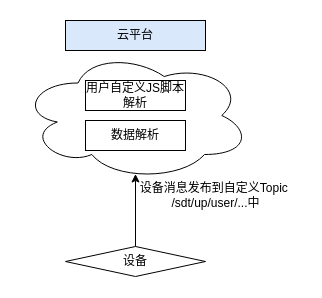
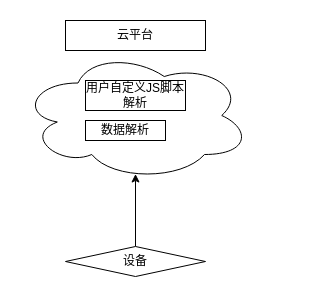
- <mxCell id="2" value="云平台" style="rounded=0;whiteSpace=wrap;html=1;fillColor=#dae8fc;" vertex="1" parent="1"><mxGeometry x="65" y="20" width="140" height="30" as="geometry" /></mxCell>
+ <mxCell id="2" value="云平台" style="rounded=0;whiteSpace=wrap;html=1;" vertex="1" parent="1"><mxGeometry x="65" y="20" width="140" height="30" as="geometry" /></mxCell>
- <mxCell id="5" value="数据解析" style="rounded=0;whiteSpace=wrap;html=1;" vertex="1" parent="1"><mxGeometry x="85" y="120" width="100" height="30" as="geometry" /></mxCell>
+ <mxCell id="5" value="数据解析" style="rounded=0;whiteSpace=wrap;html=1;" vertex="1" parent="1"><mxGeometry x="85" y="120" width="80" height="20" as="geometry" /></mxCell>
- <mxCell id="8" value="设备消息发布到自定义Topic&amp;nbsp;&lt;br&gt;/sdt/up/user/...中" style="text;html=1;align=center;verticalAlign=middle;resizable=0;points=[];autosize=1;" vertex="1" parent="1"><mxGeometry x="130" y="180" width="170" height="30" as="geometry" /></mxCell>
